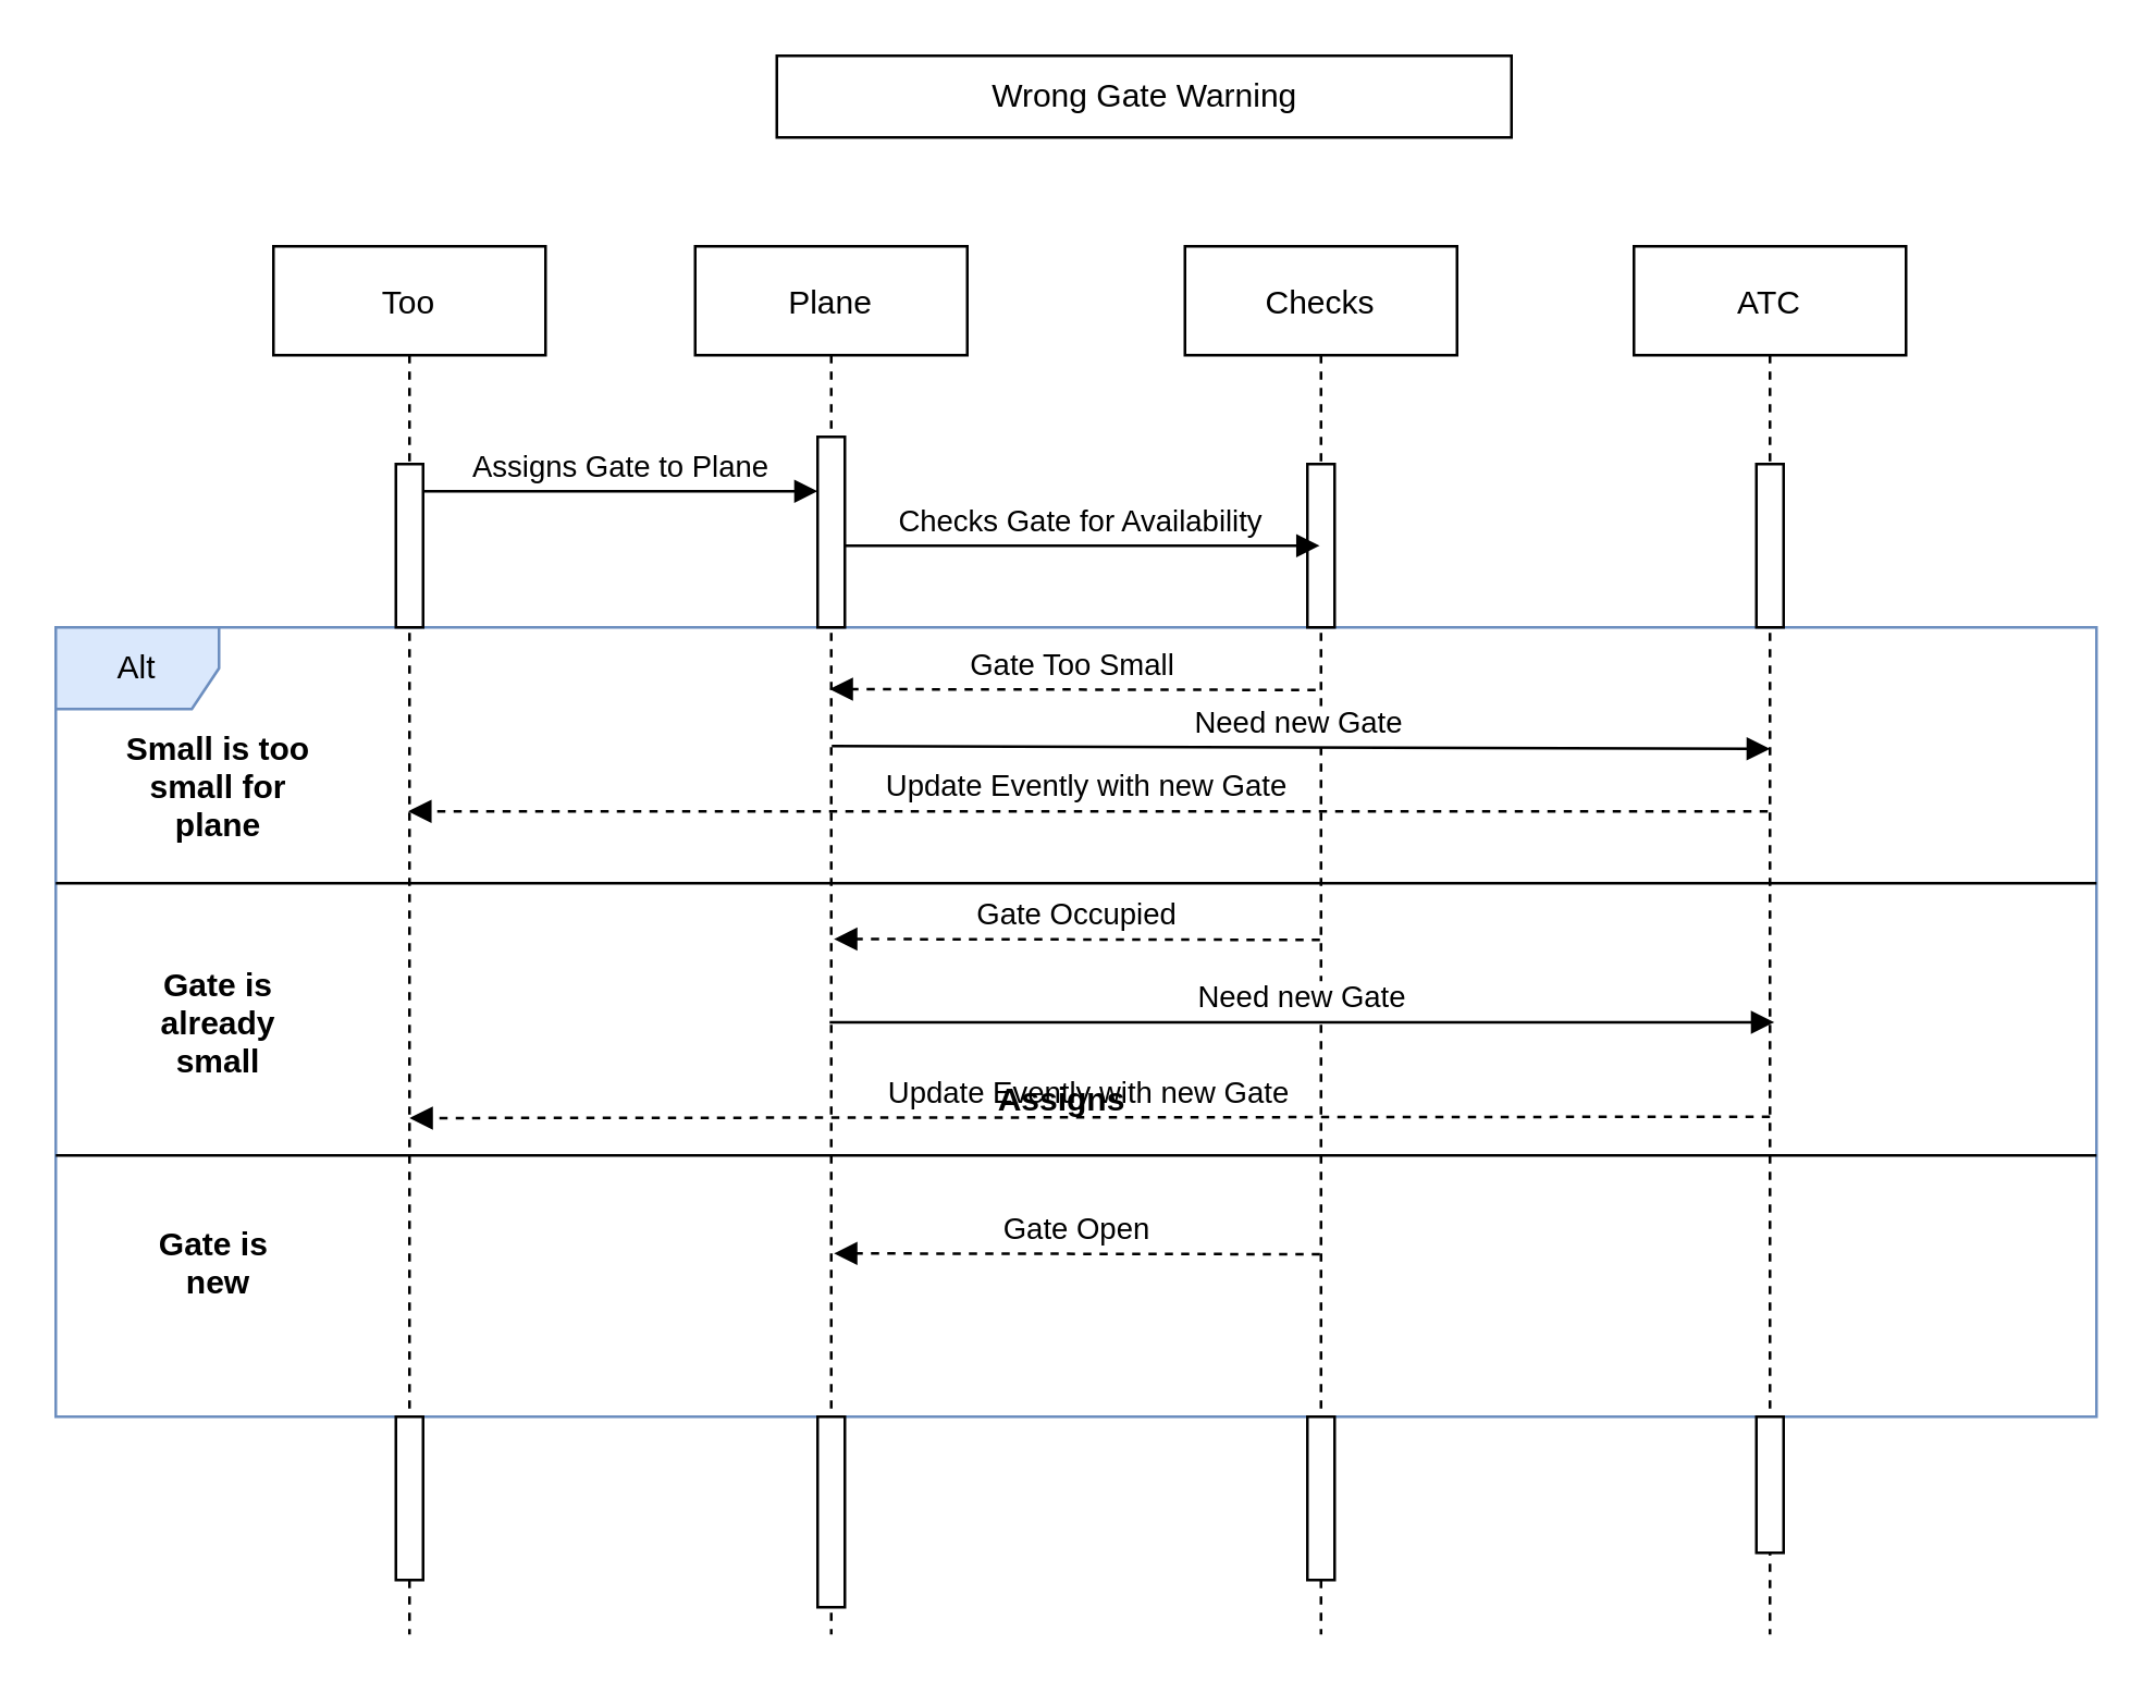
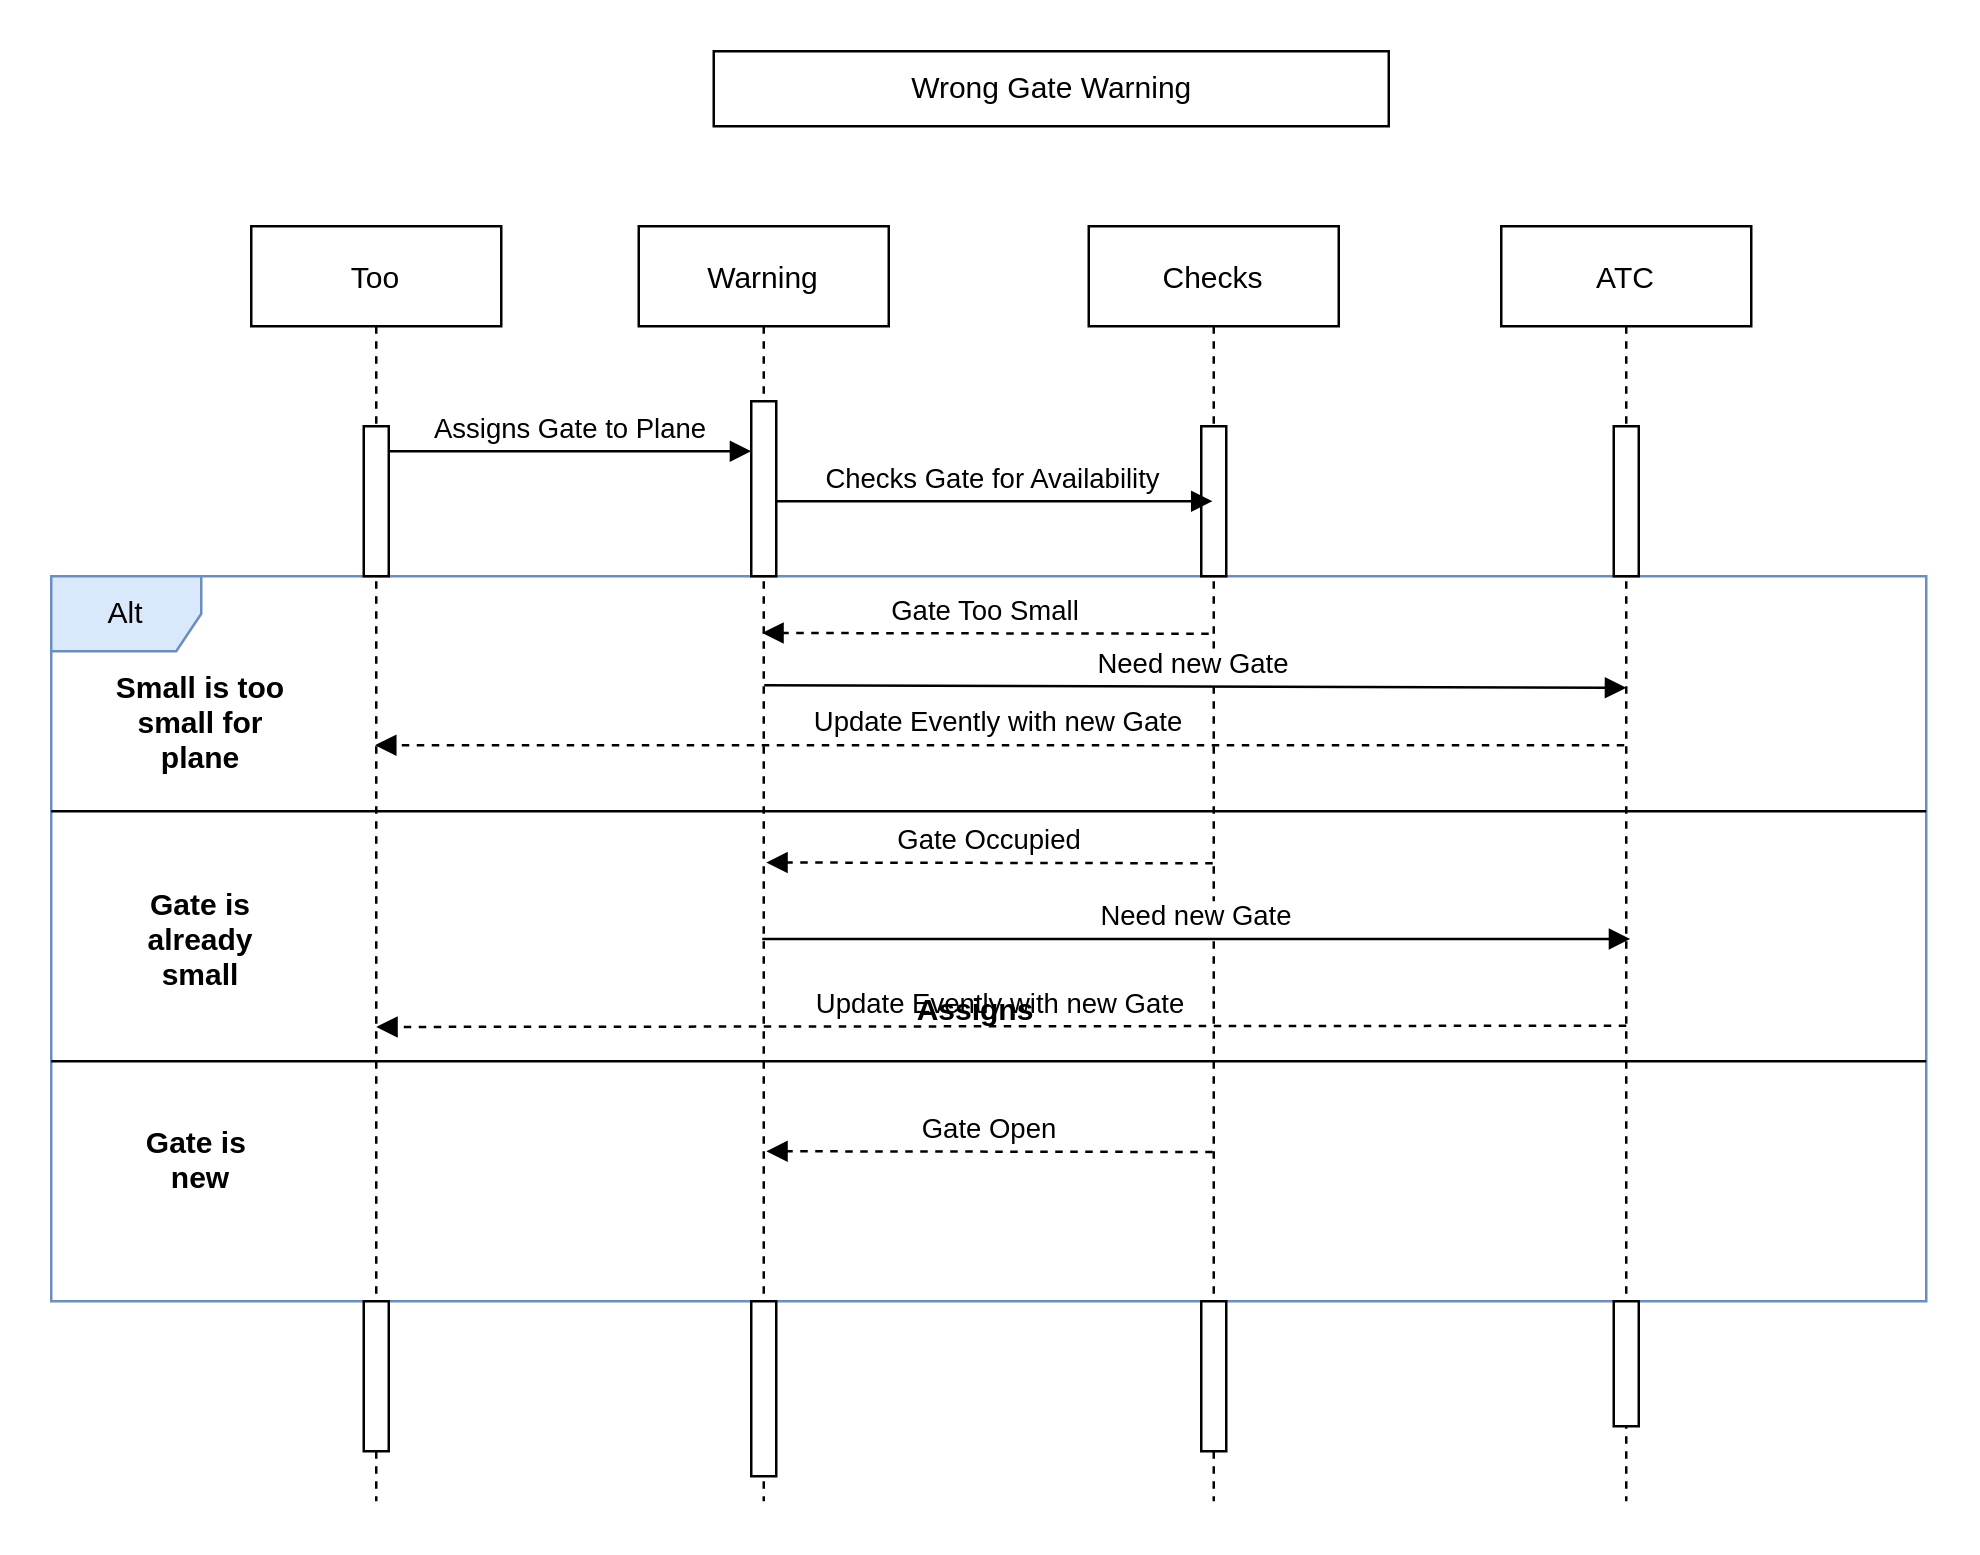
- <mxCell id="3" value="Plane" style="shape=umlLifeline;perimeter=lifelinePerimeter;container=1;collapsible=0;recursiveResize=0;rounded=0;shadow=0;strokeWidth=1;" parent="1" vertex="1"><mxGeometry x="255" y="90" width="100" height="510" as="geometry" /></mxCell>
+ <mxCell id="3" value="Warning" style="shape=umlLifeline;perimeter=lifelinePerimeter;container=1;collapsible=0;recursiveResize=0;rounded=0;shadow=0;strokeWidth=1;" parent="1" vertex="1"><mxGeometry x="255" y="90" width="100" height="510" as="geometry" /></mxCell>
